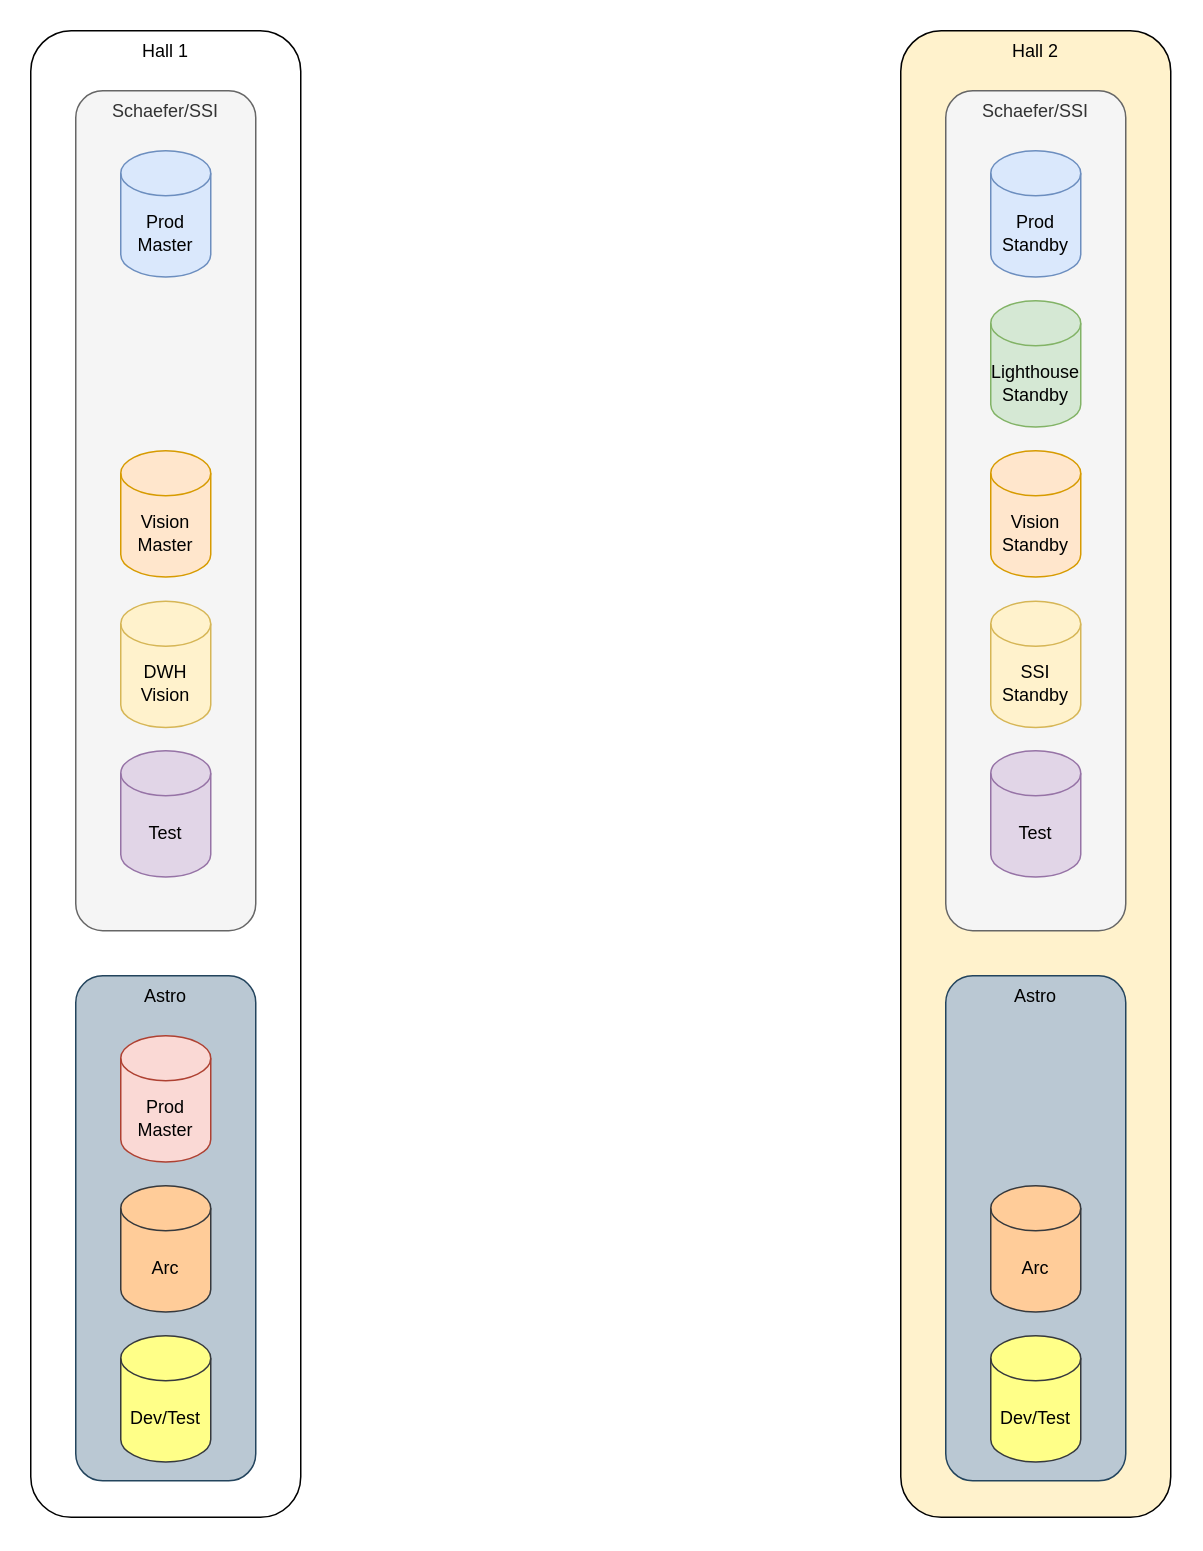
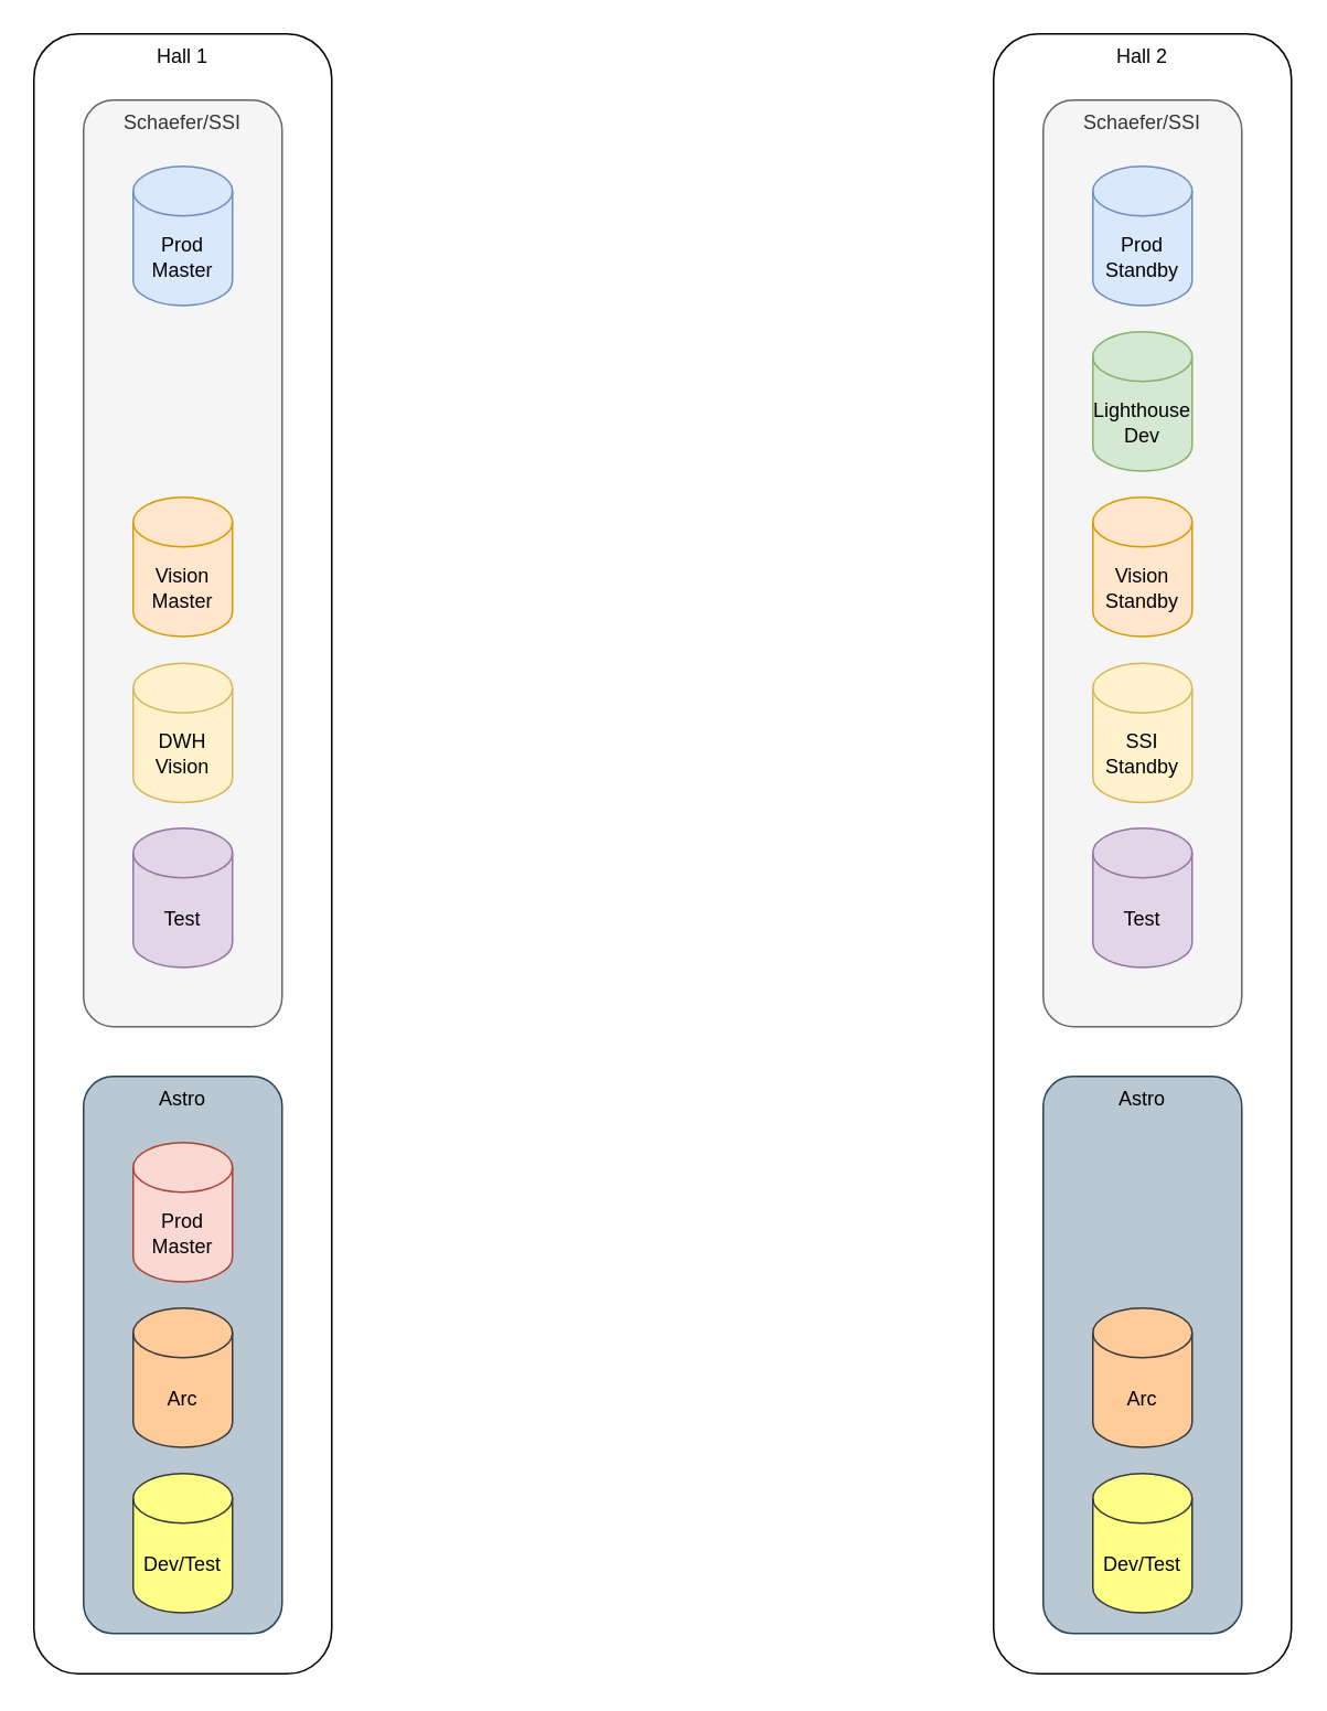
- <mxCell id="14" value="Hall 2" style="rounded=1;whiteSpace=wrap;html=1;verticalAlign=top;fillColor=#fff2cc;" vertex="1" parent="13"><mxGeometry y="-20" width="180" height="991.04" as="geometry" /></mxCell>
+ <mxCell id="14" value="Hall 2" style="rounded=1;whiteSpace=wrap;html=1;verticalAlign=top;" vertex="1" parent="13"><mxGeometry y="-20" width="180" height="991.04" as="geometry" /></mxCell>
- <mxCell id="17" value="Lighthouse&lt;br&gt;Standby" style="shape=cylinder3;whiteSpace=wrap;html=1;boundedLbl=1;backgroundOutline=1;size=15;fillColor=#d5e8d4;strokeColor=#82b366;" vertex="1" parent="13"><mxGeometry x="60" y="160.002" width="60" height="84.167" as="geometry" /></mxCell>
+ <mxCell id="17" value="Lighthouse&lt;br&gt;Dev" style="shape=cylinder3;whiteSpace=wrap;html=1;boundedLbl=1;backgroundOutline=1;size=15;fillColor=#d5e8d4;strokeColor=#82b366;" vertex="1" parent="13"><mxGeometry x="60" y="160.002" width="60" height="84.167" as="geometry" /></mxCell>
